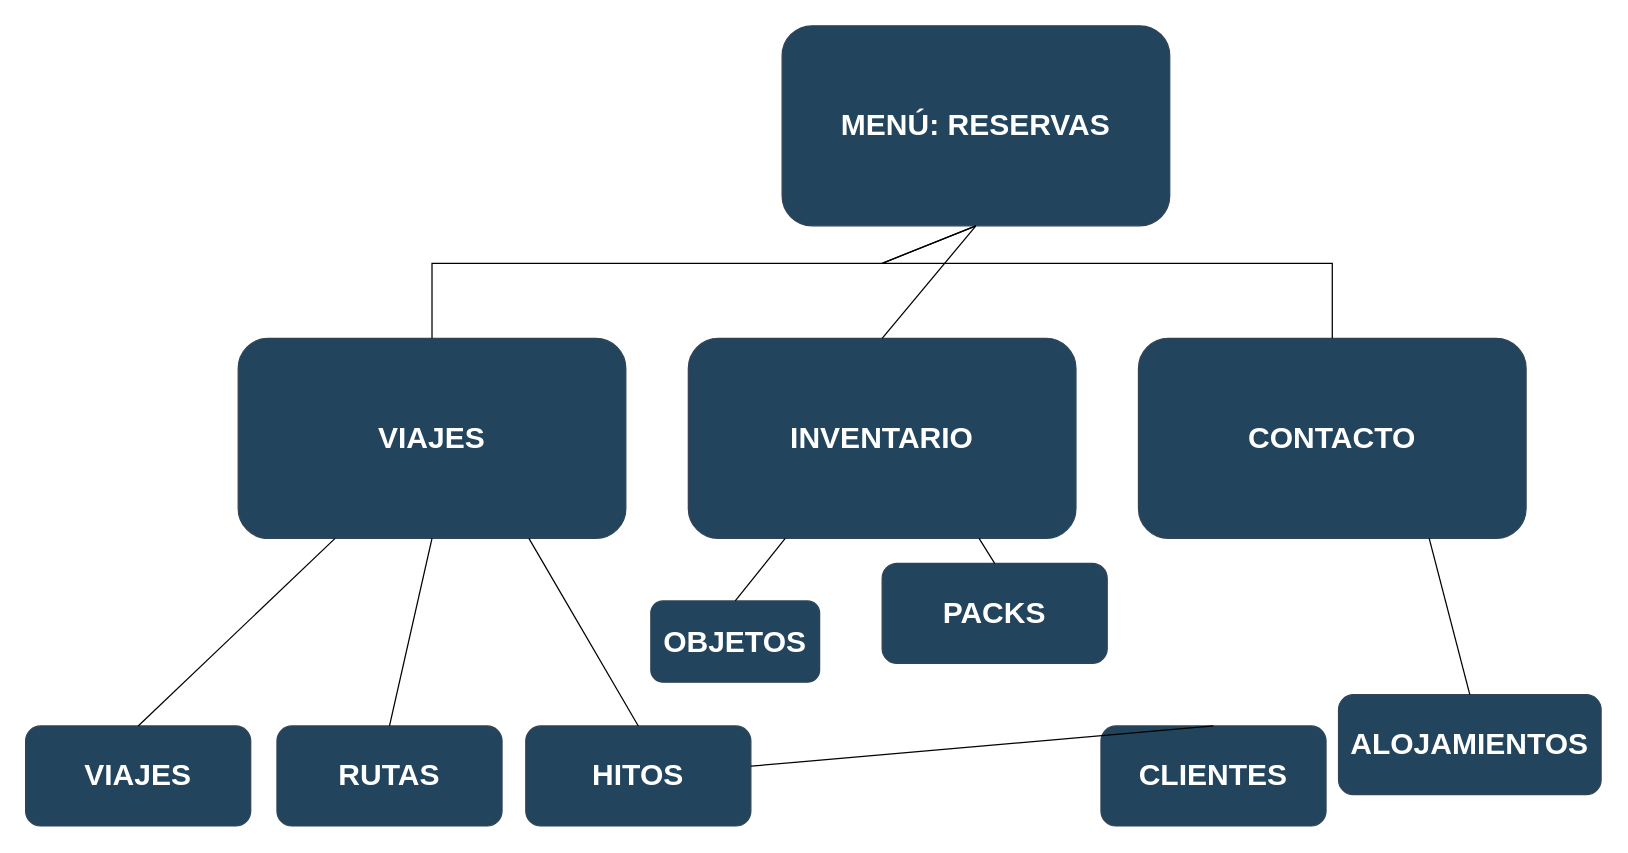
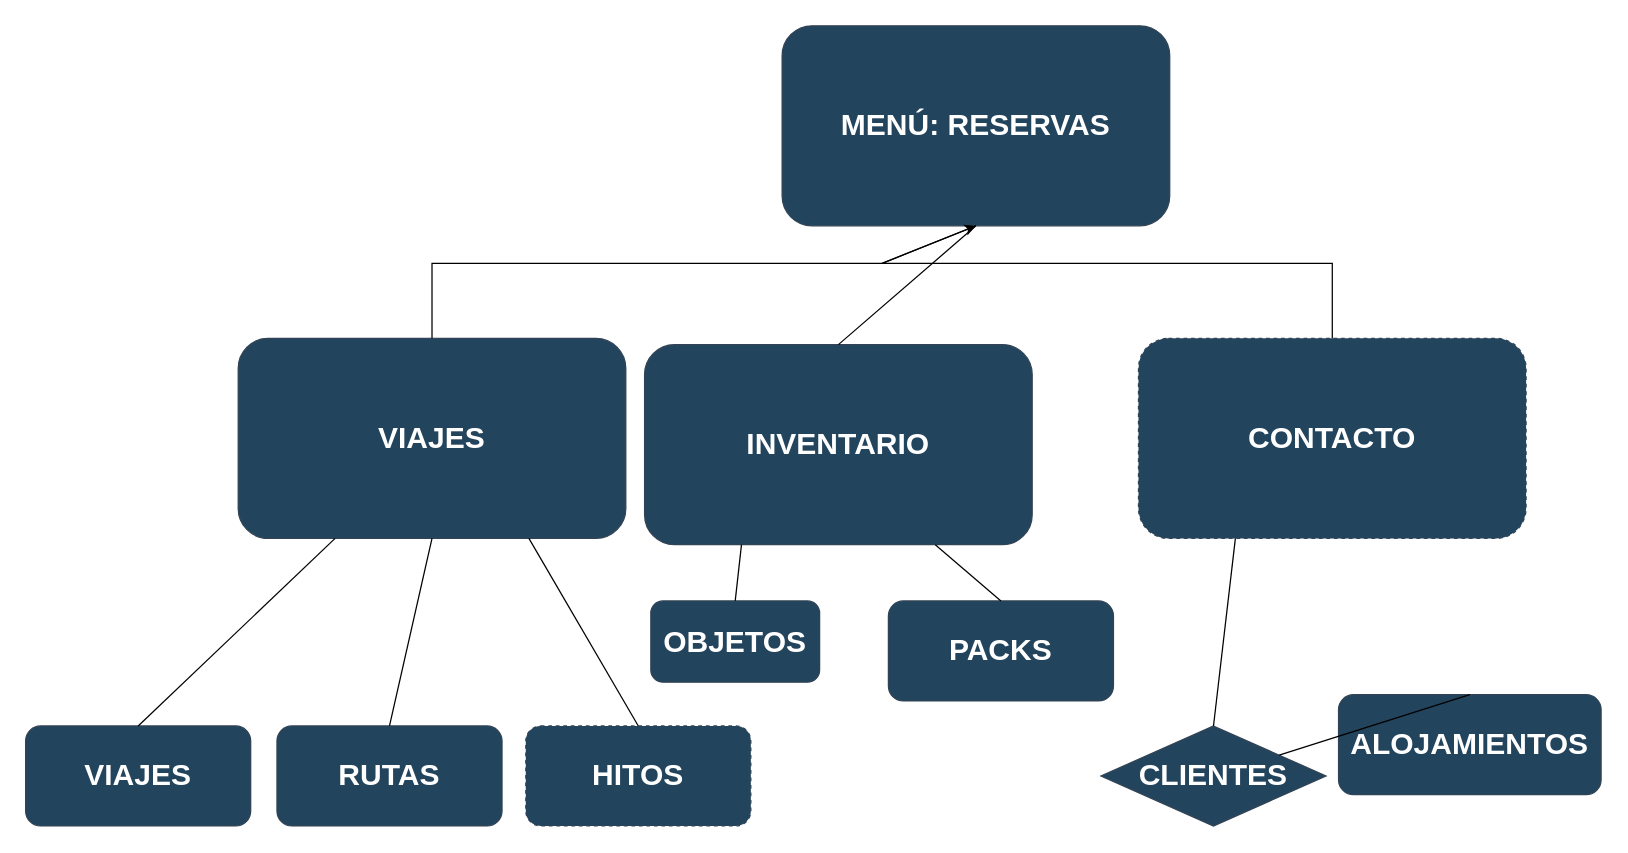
- <mxCell id="7" value="" style="endArrow=none;html=1;rounded=0;exitX=0.5;exitY=0;exitDx=0;exitDy=0;entryX=0.5;entryY=1;entryDx=0;entryDy=0;" parent="1" source="5" target="2" edge="1"><mxGeometry width="50" height="50" relative="1" as="geometry"><mxPoint x="600" y="390" as="sourcePoint" /><mxPoint x="755" y="220" as="targetPoint" /><Array as="points"><mxPoint x="1065" y="210" /><mxPoint x="705" y="210" /></Array></mxGeometry></mxCell>
+ <mxCell id="7" value="" style="endArrow=classic;html=1;rounded=0;exitX=0.5;exitY=0;exitDx=0;exitDy=0;entryX=0.5;entryY=1;entryDx=0;entryDy=0;" parent="1" source="5" target="2" edge="1"><mxGeometry width="50" height="50" relative="1" as="geometry"><mxPoint x="600" y="390" as="sourcePoint" /><mxPoint x="755" y="220" as="targetPoint" /><Array as="points"><mxPoint x="1065" y="210" /><mxPoint x="705" y="210" /></Array></mxGeometry></mxCell>
- <mxCell id="4" value="&lt;span style=&quot;font-size: 24px;&quot;&gt;&lt;b&gt;INVENTARIO&lt;/b&gt;&lt;/span&gt;" style="rounded=1;whiteSpace=wrap;html=1;fillColor=light-dark(#23445d, #7d8c9b);strokeColor=#314354;fontColor=#ffffff;" parent="1" vertex="1"><mxGeometry x="550" y="270" width="310" height="160" as="geometry" /></mxCell>
+ <mxCell id="4" value="&lt;span style=&quot;font-size: 24px;&quot;&gt;&lt;b&gt;INVENTARIO&lt;/b&gt;&lt;/span&gt;" style="rounded=1;whiteSpace=wrap;html=1;fillColor=light-dark(#23445d, #7d8c9b);strokeColor=#314354;fontColor=#ffffff;" parent="1" vertex="1"><mxGeometry x="515" y="275" width="310" height="160" as="geometry" /></mxCell>
- <mxCell id="5" value="&lt;font style=&quot;font-size: 24px;&quot;&gt;&lt;b&gt;CONTACTO&lt;/b&gt;&lt;/font&gt;" style="rounded=1;whiteSpace=wrap;html=1;fillColor=light-dark(#23445d, #7d8c9b);strokeColor=#314354;fontColor=#ffffff;" parent="1" vertex="1"><mxGeometry x="910" y="270" width="310" height="160" as="geometry" /></mxCell>
+ <mxCell id="5" value="&lt;font style=&quot;font-size: 24px;&quot;&gt;&lt;b&gt;CONTACTO&lt;/b&gt;&lt;/font&gt;" style="rounded=1;whiteSpace=wrap;html=1;fillColor=light-dark(#23445d, #7d8c9b);strokeColor=#314354;fontColor=#ffffff;dashed=1;" parent="1" vertex="1"><mxGeometry x="910" y="270" width="310" height="160" as="geometry" /></mxCell>
- <mxCell id="17" value="&lt;span style=&quot;font-size: 24px;&quot;&gt;&lt;b&gt;PACKS&lt;/b&gt;&lt;/span&gt;" style="rounded=1;whiteSpace=wrap;html=1;fillColor=light-dark(#23445d, #7d8c9b);strokeColor=#314354;fontColor=#ffffff;" vertex="1" parent="1"><mxGeometry x="705" y="450" width="180" height="80" as="geometry" /></mxCell>
+ <mxCell id="17" value="&lt;span style=&quot;font-size: 24px;&quot;&gt;&lt;b&gt;PACKS&lt;/b&gt;&lt;/span&gt;" style="rounded=1;whiteSpace=wrap;html=1;fillColor=light-dark(#23445d, #7d8c9b);strokeColor=#314354;fontColor=#ffffff;" vertex="1" parent="1"><mxGeometry x="710" y="480" width="180" height="80" as="geometry" /></mxCell>
- <mxCell id="22" value="" style="endArrow=none;html=1;rounded=0;exitX=0.5;exitY=0;exitDx=0;exitDy=0;entryX=0.75;entryY=1;entryDx=0;entryDy=0;" edge="1" parent="1" source="21" target="5"><mxGeometry width="50" height="50" relative="1" as="geometry"><mxPoint x="1620" y="480" as="sourcePoint" /><mxPoint x="1178" y="430" as="targetPoint" /></mxGeometry></mxCell>
+ <mxCell id="22" value="" style="endArrow=none;html=1;rounded=0;exitX=0.5;exitY=0;exitDx=0;exitDy=0;" edge="1" parent="1" source="21" target="19"><mxGeometry width="50" height="50" relative="1" as="geometry"><mxPoint x="1620" y="480" as="sourcePoint" /><mxPoint x="1178" y="430" as="targetPoint" /></mxGeometry></mxCell>
- <mxCell id="20" value="" style="endArrow=none;html=1;rounded=0;exitX=0.5;exitY=0;exitDx=0;exitDy=0;" edge="1" parent="1" source="19" target="13"><mxGeometry width="50" height="50" relative="1" as="geometry"><mxPoint x="1430" y="480" as="sourcePoint" /><mxPoint x="988" y="530" as="targetPoint" /></mxGeometry></mxCell>
+ <mxCell id="20" value="" style="endArrow=none;html=1;rounded=0;exitX=0.5;exitY=0;exitDx=0;exitDy=0;entryX=0.25;entryY=1;entryDx=0;entryDy=0;" edge="1" parent="1" source="19" target="5"><mxGeometry width="50" height="50" relative="1" as="geometry"><mxPoint x="1430" y="480" as="sourcePoint" /><mxPoint x="988" y="530" as="targetPoint" /></mxGeometry></mxCell>
- <mxCell id="13" value="&lt;span style=&quot;font-size: 24px;&quot;&gt;&lt;b&gt;HITOS&lt;/b&gt;&lt;/span&gt;" style="rounded=1;whiteSpace=wrap;html=1;fillColor=light-dark(#23445d, #7d8c9b);strokeColor=#314354;fontColor=#ffffff;" vertex="1" parent="1"><mxGeometry x="420" y="580" width="180" height="80" as="geometry" /></mxCell>
+ <mxCell id="13" value="&lt;span style=&quot;font-size: 24px;&quot;&gt;&lt;b&gt;HITOS&lt;/b&gt;&lt;/span&gt;" style="rounded=1;whiteSpace=wrap;html=1;fillColor=light-dark(#23445d, #7d8c9b);strokeColor=#314354;fontColor=#ffffff;dashed=1;" vertex="1" parent="1"><mxGeometry x="420" y="580" width="180" height="80" as="geometry" /></mxCell>
- <mxCell id="19" value="&lt;span style=&quot;font-size: 24px;&quot;&gt;&lt;b&gt;CLIENTES&lt;/b&gt;&lt;/span&gt;" style="rounded=1;whiteSpace=wrap;html=1;fillColor=light-dark(#23445d, #7d8c9b);strokeColor=#314354;fontColor=#ffffff;" vertex="1" parent="1"><mxGeometry x="880" y="580" width="180" height="80" as="geometry" /></mxCell>
+ <mxCell id="19" value="&lt;span style=&quot;font-size: 24px;&quot;&gt;&lt;b&gt;CLIENTES&lt;/b&gt;&lt;/span&gt;" style="rhombus;whiteSpace=wrap;html=1;fillColor=light-dark(#23445d, #7d8c9b);strokeColor=#314354;fontColor=#ffffff;" vertex="1" parent="1"><mxGeometry x="880" y="580" width="180" height="80" as="geometry" /></mxCell>
